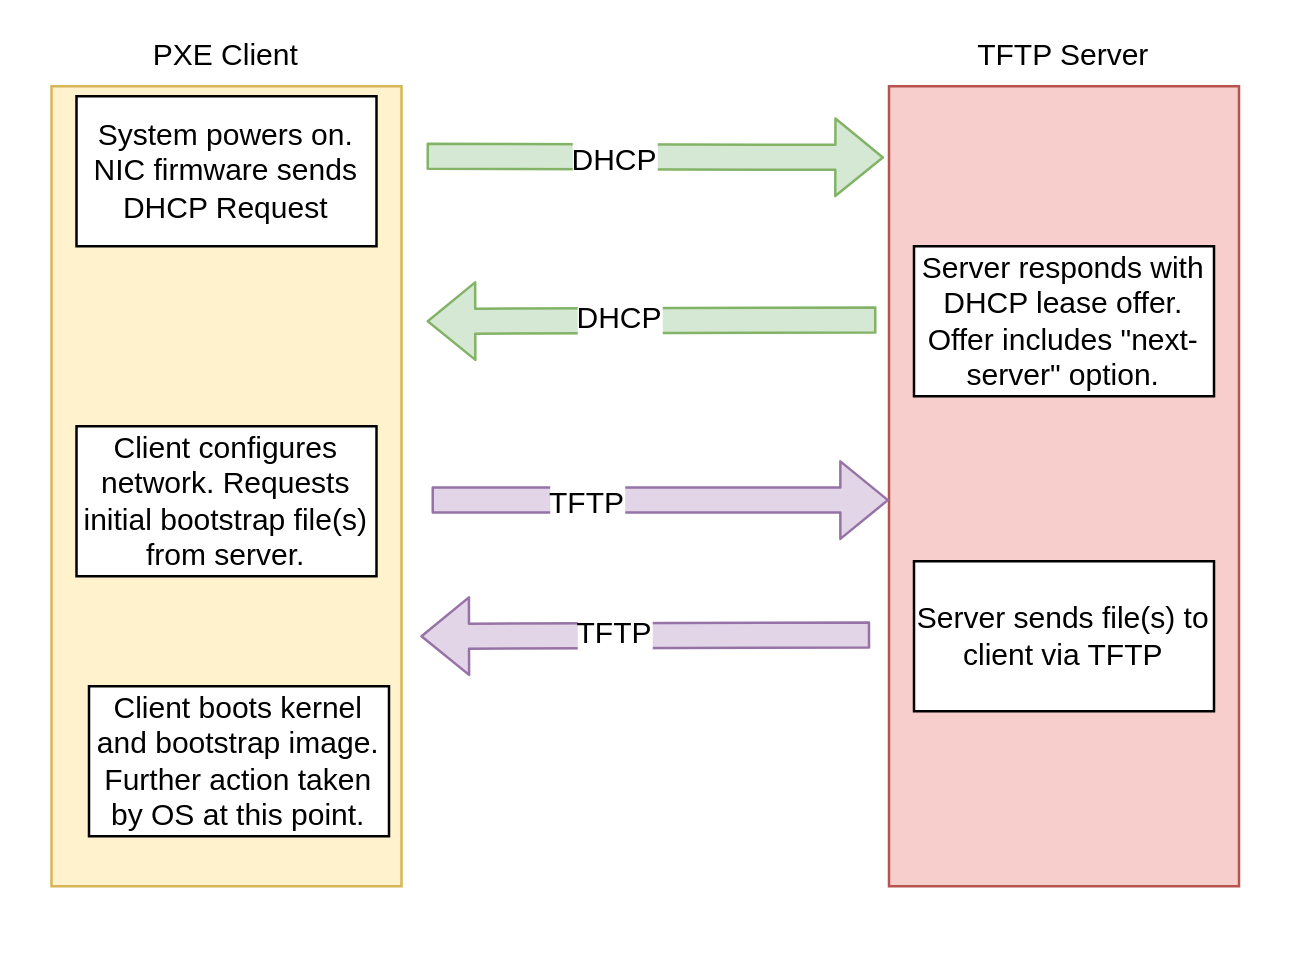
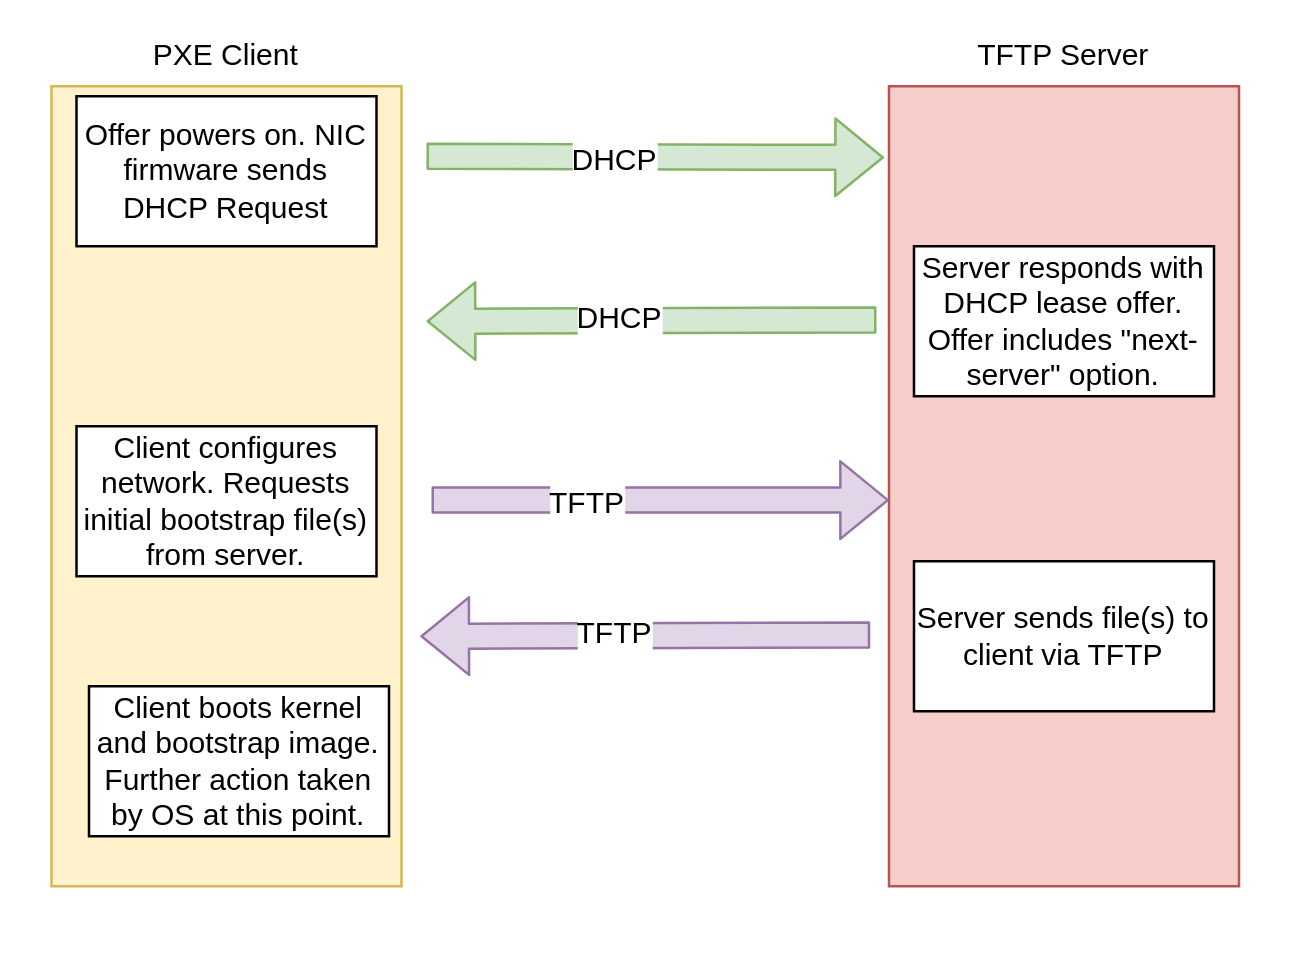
- <mxCell id="4" value="System powers on. NIC firmware sends DHCP Request" style="rounded=0;whiteSpace=wrap;html=1;" vertex="1" parent="1"><mxGeometry x="30" y="24" width="120" height="60" as="geometry" /></mxCell>
+ <mxCell id="4" value="Offer powers on. NIC firmware sends DHCP Request" style="rounded=0;whiteSpace=wrap;html=1;" vertex="1" parent="1"><mxGeometry x="30" y="24" width="120" height="60" as="geometry" /></mxCell>
